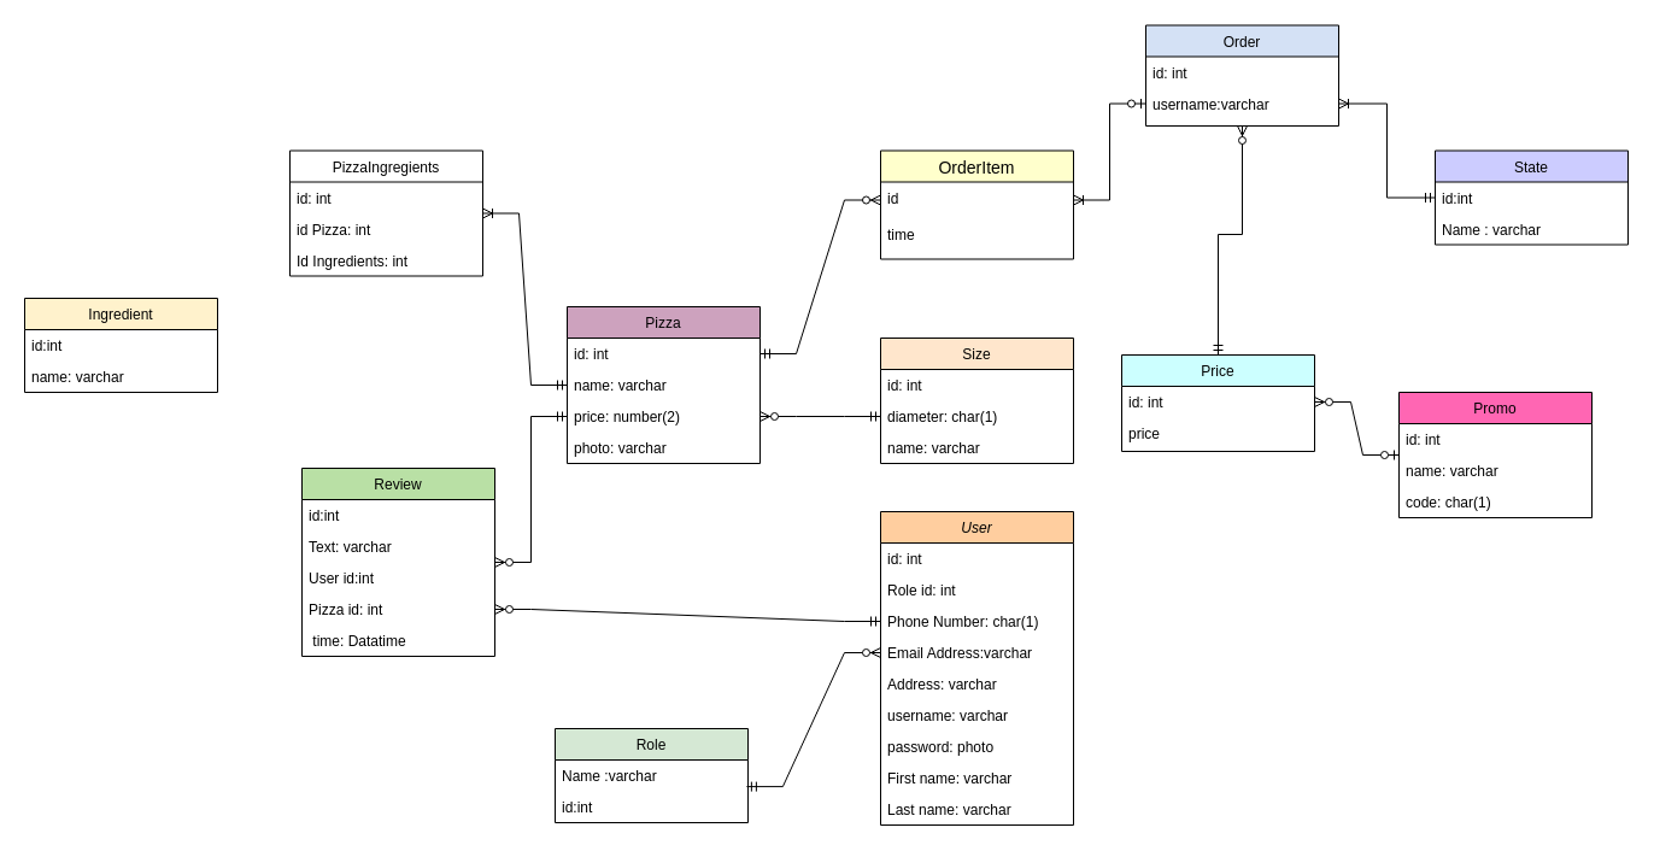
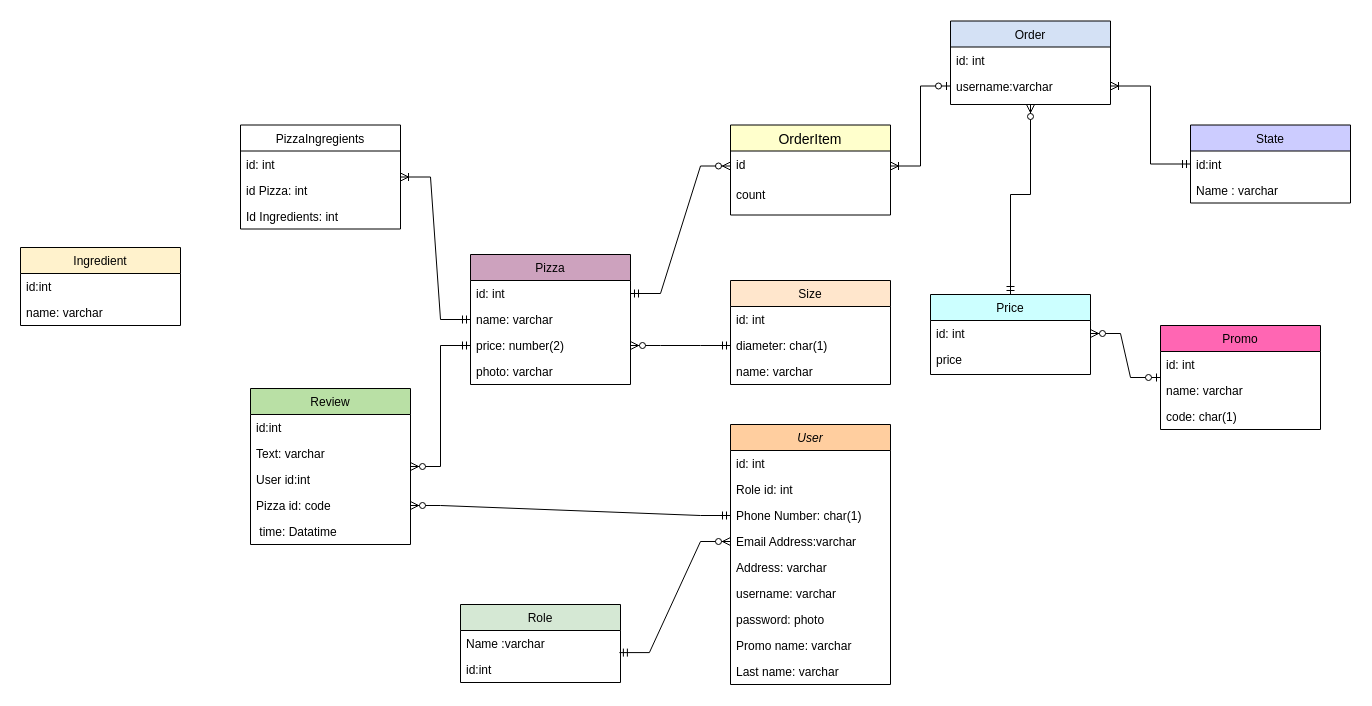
- <mxCell id="56" value="time&amp;nbsp;" style="text;strokeColor=none;fillColor=none;spacingLeft=4;spacingRight=4;overflow=hidden;rotatable=0;points=[[0,0.5],[1,0.5]];portConstraint=eastwest;fontSize=12;whiteSpace=wrap;html=1;" parent="54" vertex="1"><mxGeometry y="56" width="160" height="34" as="geometry" /></mxCell>
+ <mxCell id="56" value="count&amp;nbsp;" style="text;strokeColor=none;fillColor=none;spacingLeft=4;spacingRight=4;overflow=hidden;rotatable=0;points=[[0,0.5],[1,0.5]];portConstraint=eastwest;fontSize=12;whiteSpace=wrap;html=1;" parent="54" vertex="1"><mxGeometry y="56" width="160" height="34" as="geometry" /></mxCell>
- <mxCell id="31" value="Pizza id: int" style="text;align=left;verticalAlign=top;spacingLeft=4;spacingRight=4;overflow=hidden;rotatable=0;points=[[0,0.5],[1,0.5]];portConstraint=eastwest;rounded=0;shadow=0;html=0;" parent="27" vertex="1"><mxGeometry y="104" width="160" height="26" as="geometry" /></mxCell>
+ <mxCell id="31" value="Pizza id: code" style="text;align=left;verticalAlign=top;spacingLeft=4;spacingRight=4;overflow=hidden;rotatable=0;points=[[0,0.5],[1,0.5]];portConstraint=eastwest;rounded=0;shadow=0;html=0;" parent="27" vertex="1"><mxGeometry y="104" width="160" height="26" as="geometry" /></mxCell>
- <mxCell id="10" value="First name: varchar" style="text;align=left;verticalAlign=top;spacingLeft=4;spacingRight=4;overflow=hidden;rotatable=0;points=[[0,0.5],[1,0.5]];portConstraint=eastwest;" parent="2" vertex="1"><mxGeometry y="208" width="160" height="26" as="geometry" /></mxCell>
+ <mxCell id="10" value="Promo name: varchar" style="text;align=left;verticalAlign=top;spacingLeft=4;spacingRight=4;overflow=hidden;rotatable=0;points=[[0,0.5],[1,0.5]];portConstraint=eastwest;" parent="2" vertex="1"><mxGeometry y="208" width="160" height="26" as="geometry" /></mxCell>
